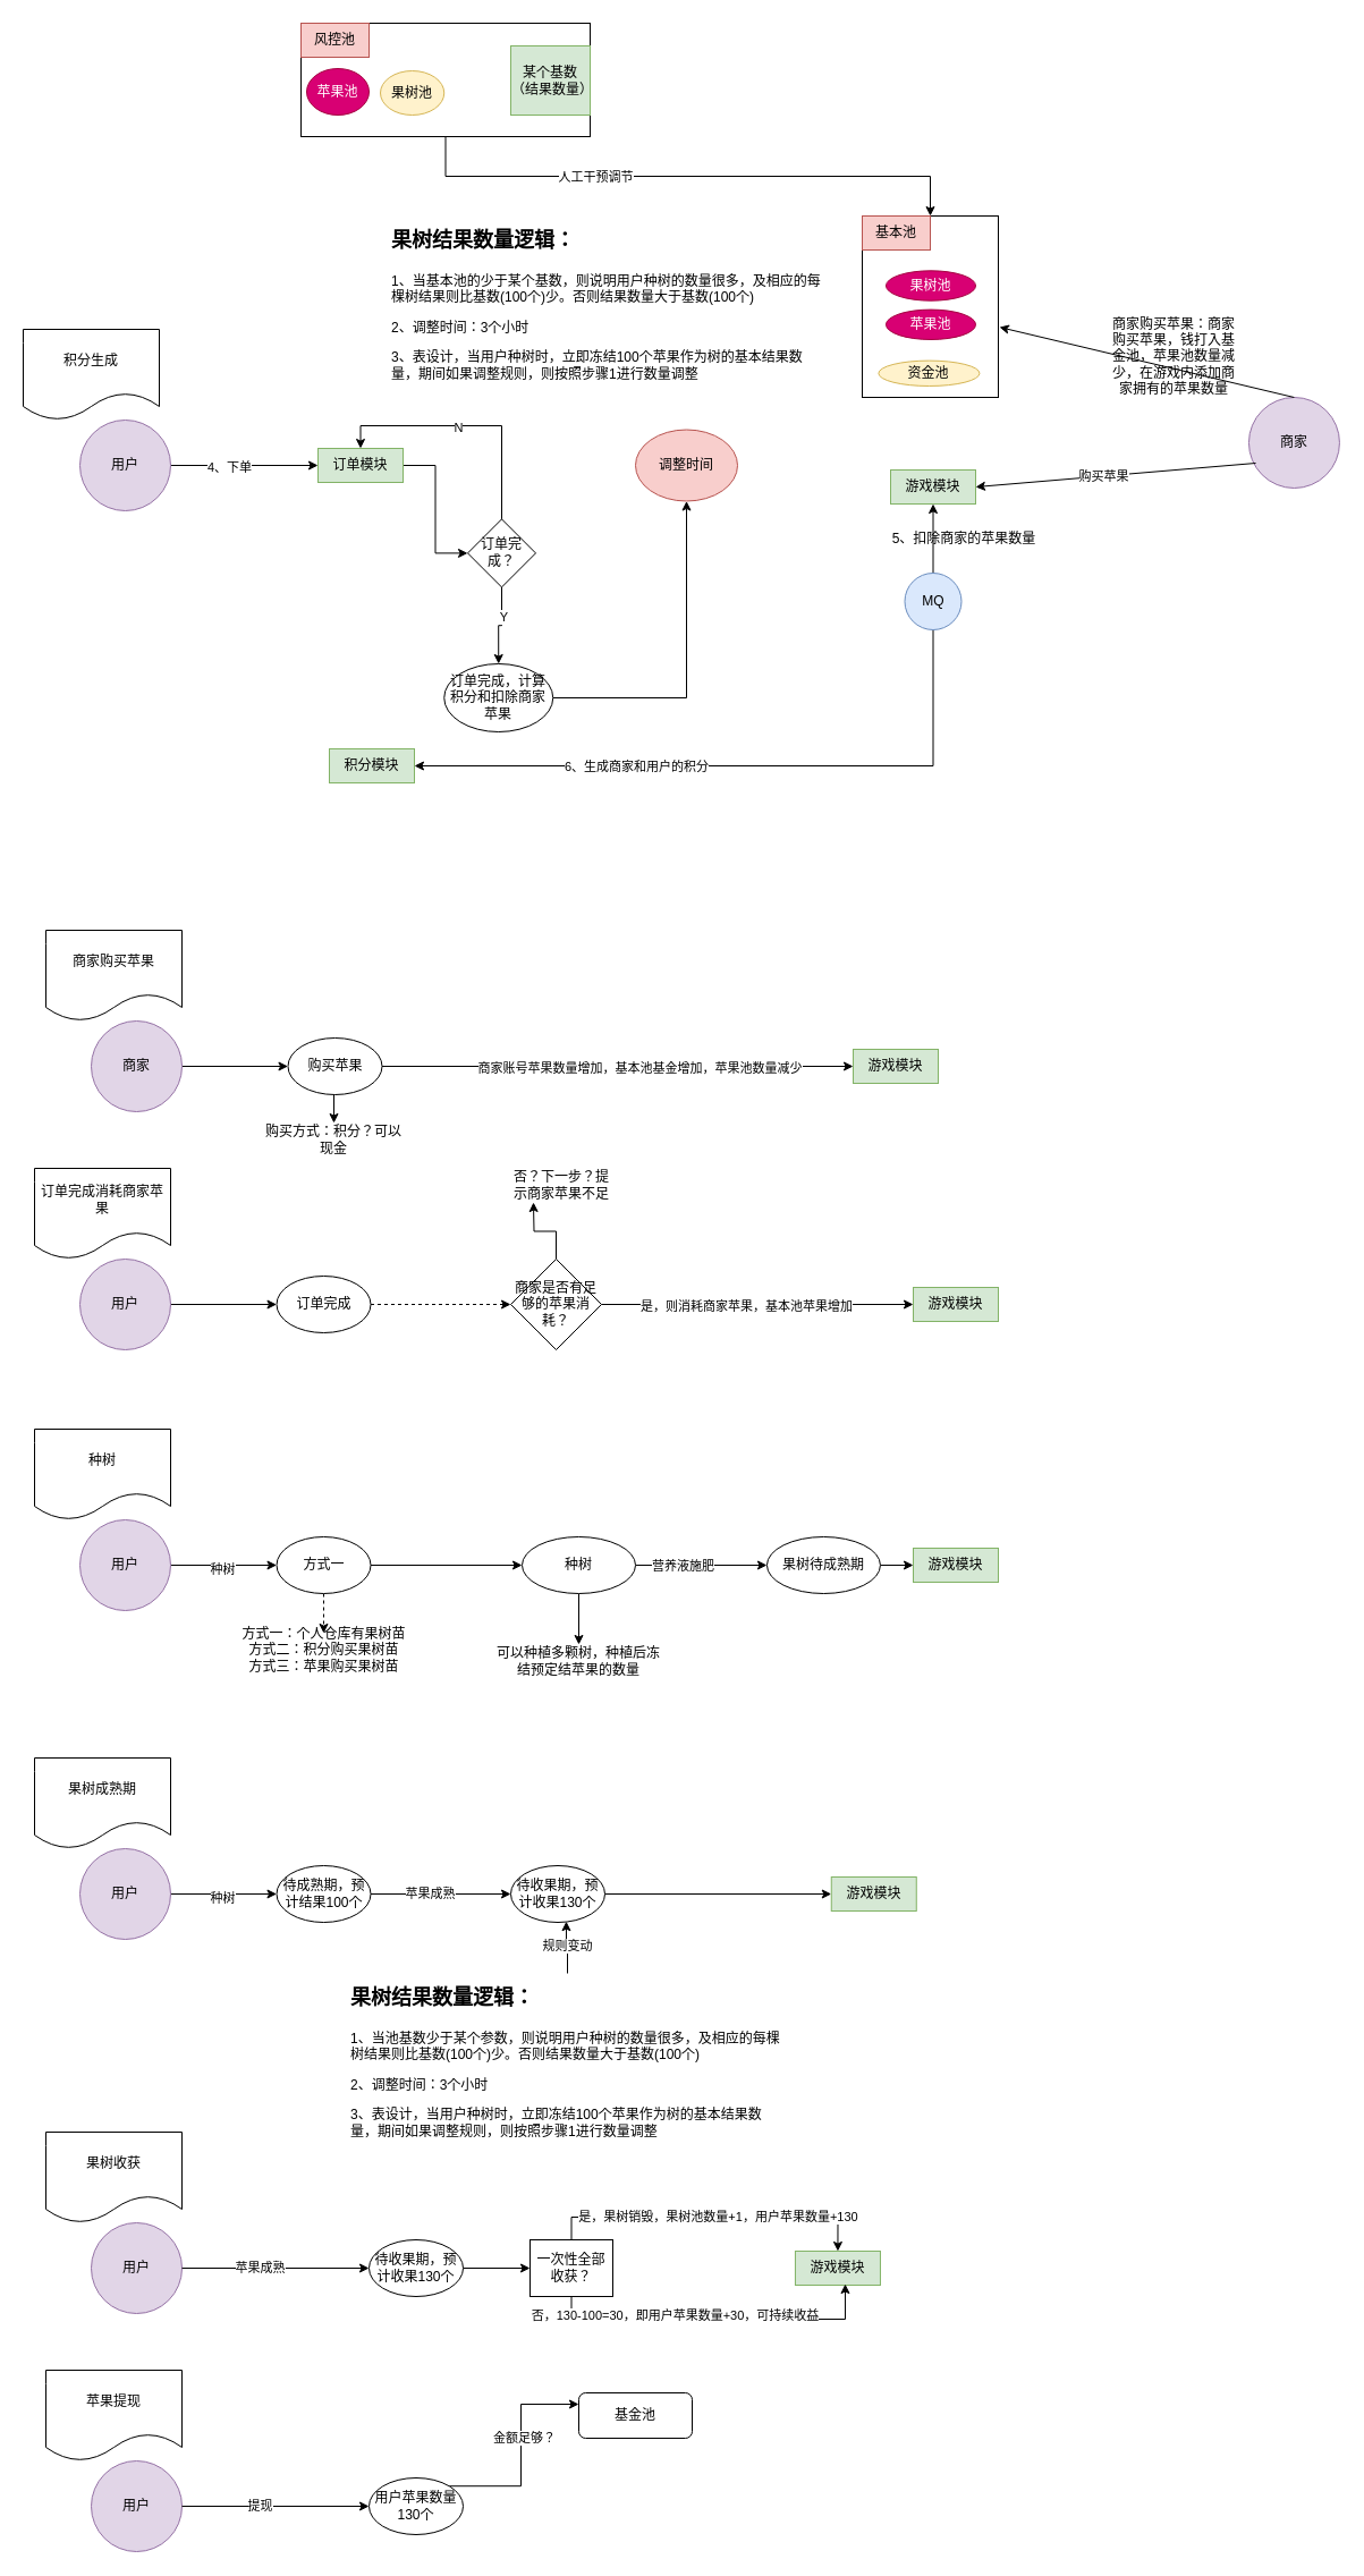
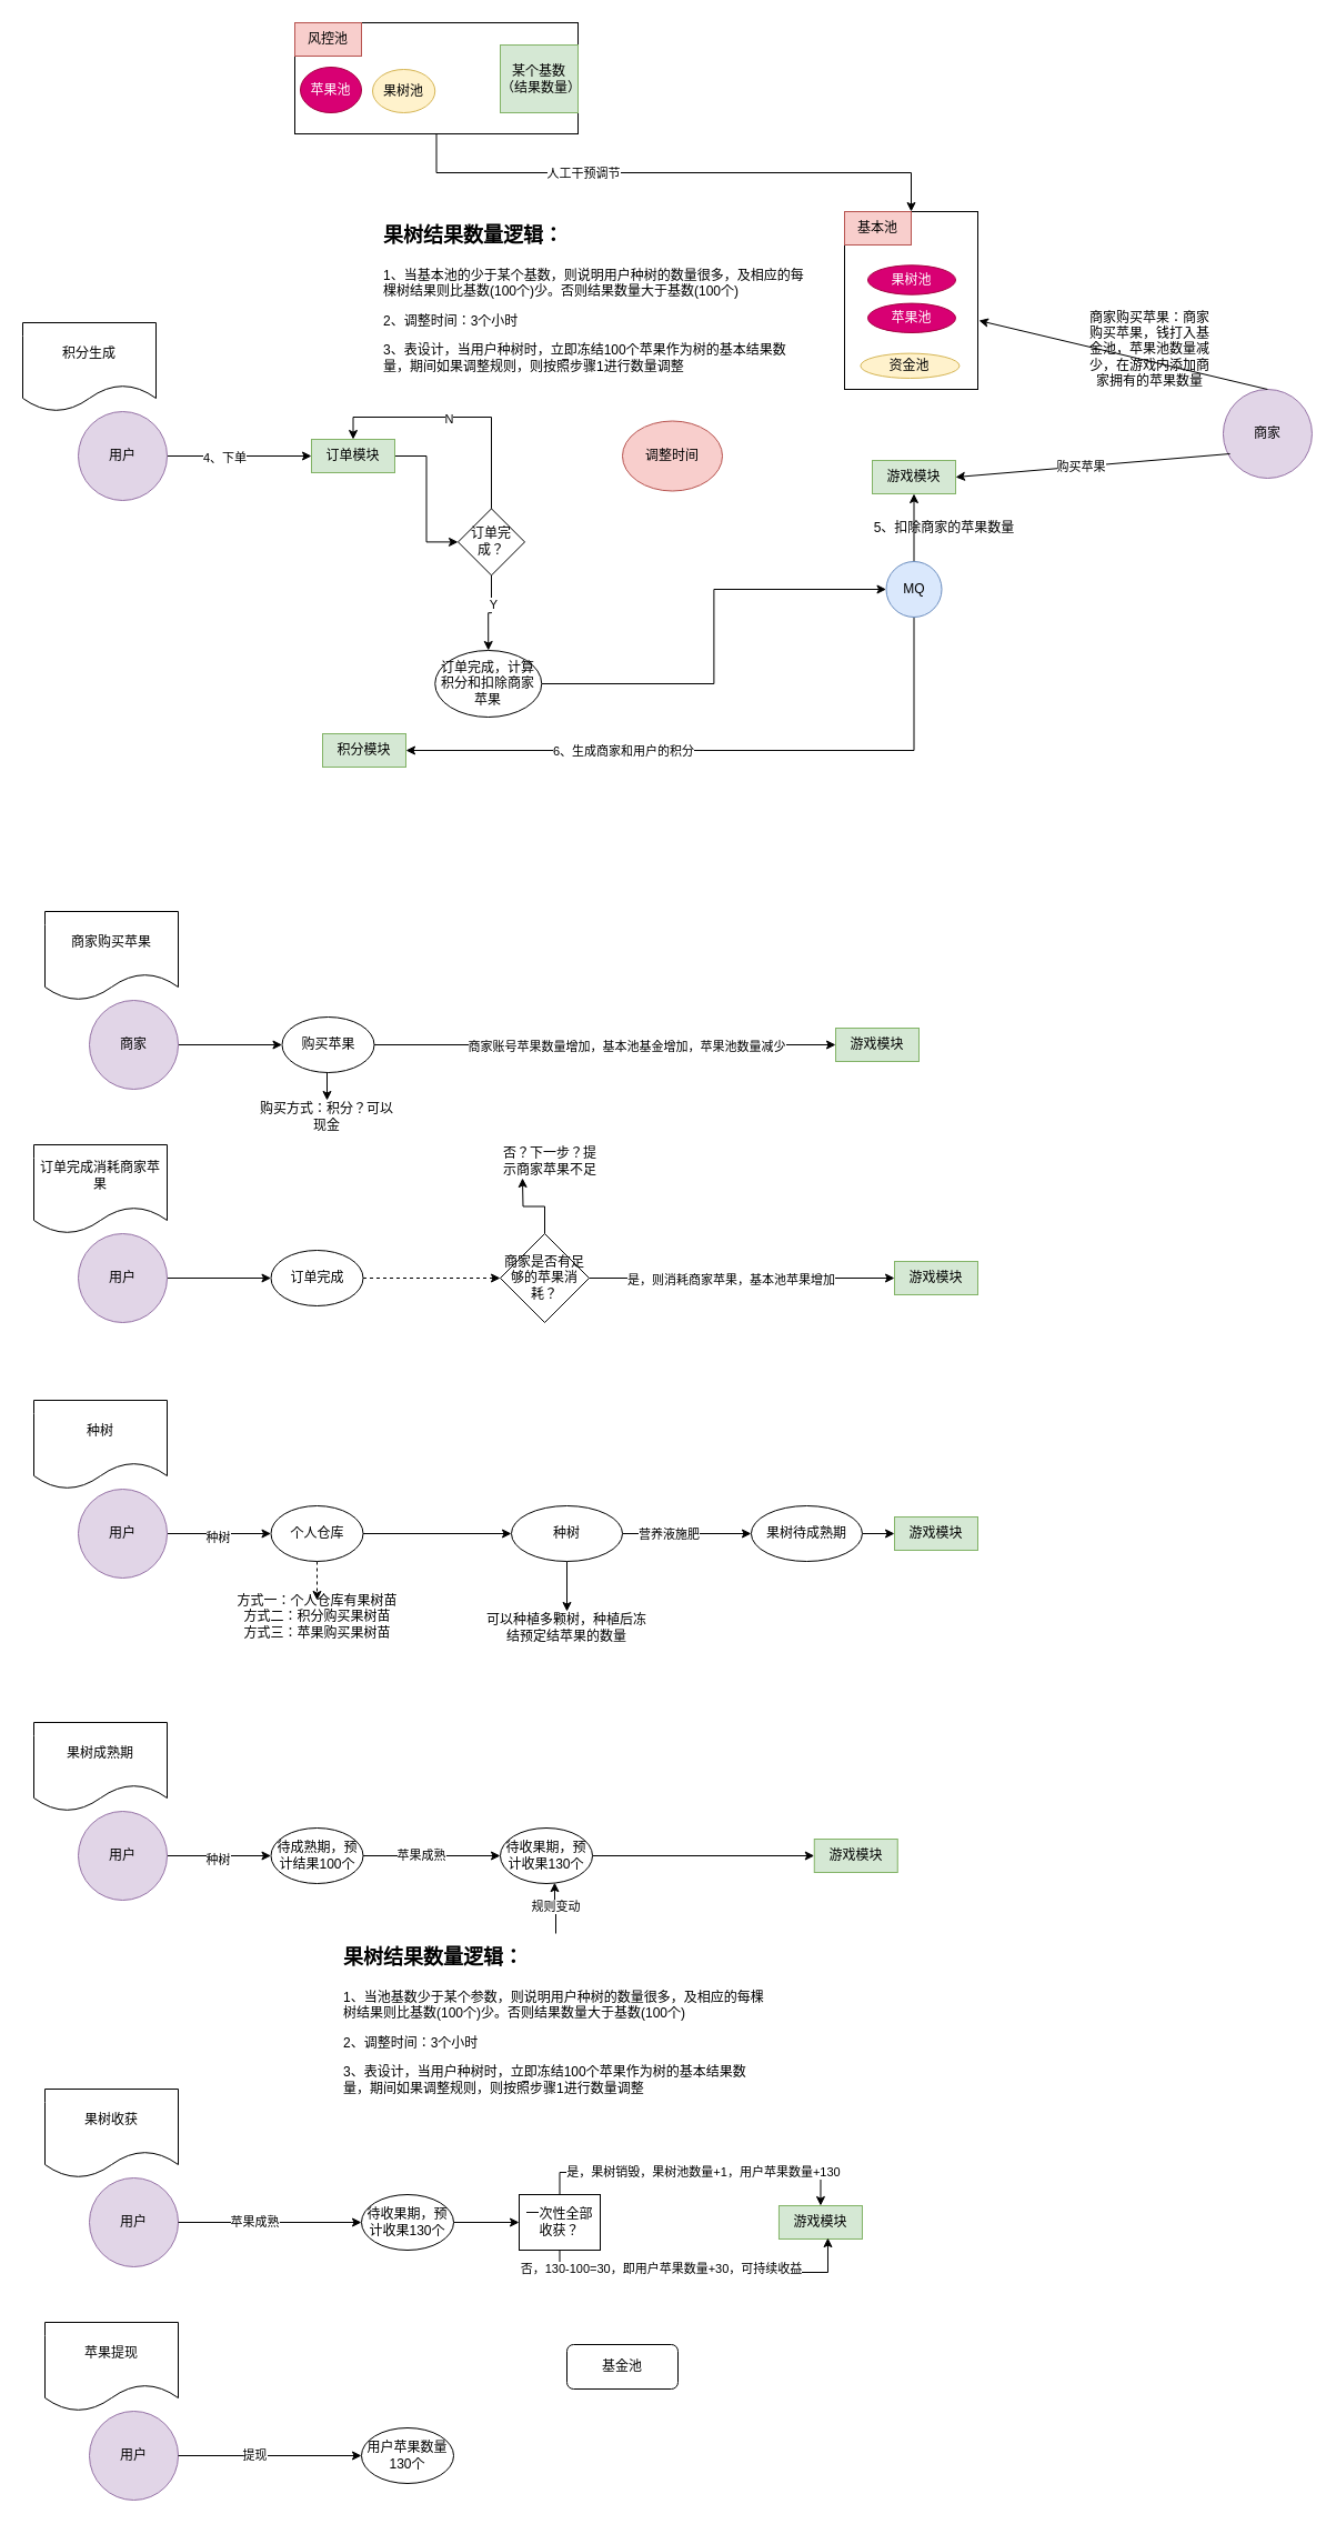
- <mxCell id="24" style="edgeStyle=orthogonalEdgeStyle;rounded=0;orthogonalLoop=1;jettySize=auto;html=1;exitX=1;exitY=0.5;exitDx=0;exitDy=0;" parent="1" source="25" target="38" edge="1"><mxGeometry relative="1" as="geometry" /></mxCell>
+ <mxCell id="24" style="edgeStyle=orthogonalEdgeStyle;rounded=0;orthogonalLoop=1;jettySize=auto;html=1;exitX=1;exitY=0.5;exitDx=0;exitDy=0;entryX=0;entryY=0.5;entryDx=0;entryDy=0;" parent="1" source="25" target="29" edge="1"><mxGeometry relative="1" as="geometry" /></mxCell>
- <mxCell id="67" value="方式一" style="ellipse;whiteSpace=wrap;html=1;" parent="1" vertex="1"><mxGeometry x="243.5" y="1355" width="83" height="50" as="geometry" /></mxCell>
+ <mxCell id="67" value="个人仓库" style="ellipse;whiteSpace=wrap;html=1;" parent="1" vertex="1"><mxGeometry x="243.5" y="1355" width="83" height="50" as="geometry" /></mxCell>
- <mxCell id="101" style="edgeStyle=orthogonalEdgeStyle;rounded=0;orthogonalLoop=1;jettySize=auto;html=1;exitX=1;exitY=0;exitDx=0;exitDy=0;entryX=0;entryY=0.25;entryDx=0;entryDy=0;" parent="1" source="103" target="104" edge="1"><mxGeometry relative="1" as="geometry" /></mxCell>
- <mxCell id="102" value="金额足够？" style="edgeLabel;html=1;align=center;verticalAlign=middle;resizable=0;points=[];" parent="101" vertex="1" connectable="0"><mxGeometry x="0.14" y="-2" relative="1" as="geometry"><mxPoint as="offset" /></mxGeometry></mxCell>
